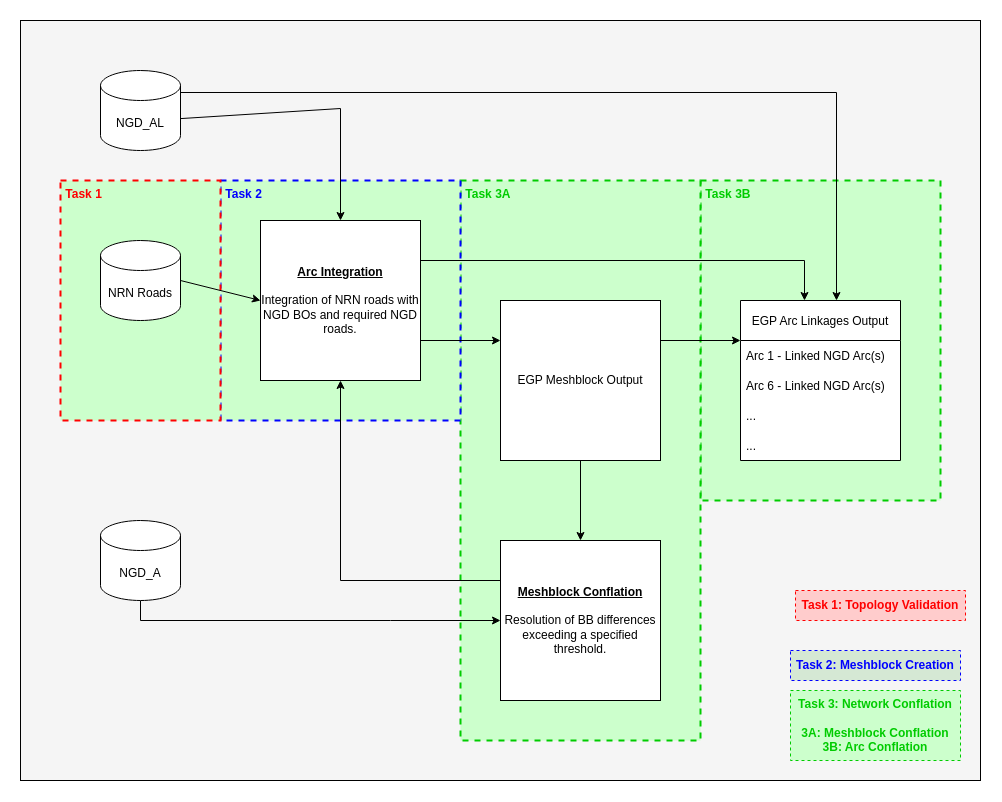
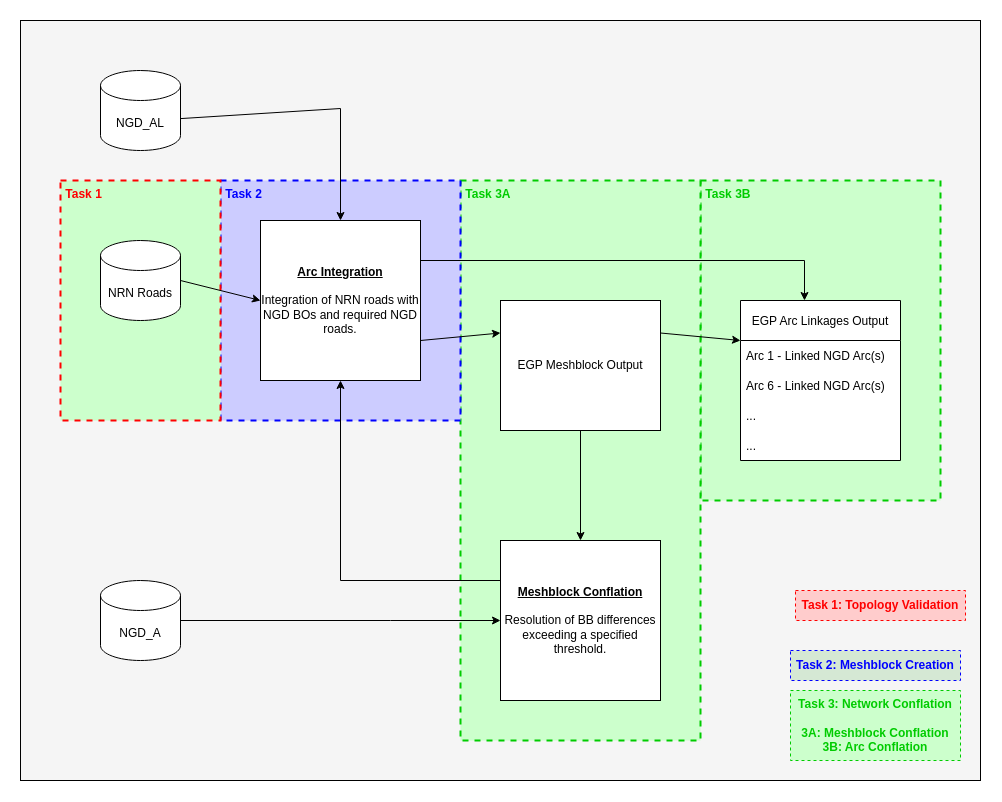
- <mxCell id="8" style="edgeStyle=orthogonalEdgeStyle;rounded=0;orthogonalLoop=1;jettySize=auto;html=1;entryX=0.6;entryY=0;entryDx=0;entryDy=0;entryPerimeter=0;exitX=0.99;exitY=0.4;exitDx=0;exitDy=0;exitPerimeter=0;" edge="1" parent="1" source="9" target="18"><mxGeometry relative="1" as="geometry"><mxPoint x="480" y="100" as="targetPoint" /><Array as="points"><mxPoint x="836" y="92" /></Array></mxGeometry></mxCell>
- <mxCell id="5" value="&lt;b&gt;&amp;nbsp;Task 2&lt;/b&gt;" style="rounded=0;whiteSpace=wrap;html=1;dashed=1;strokeColor=#0000FF;strokeWidth=2;fillColor=#ccffcc;align=left;verticalAlign=top;fontColor=#0000FF;" vertex="1" parent="1"><mxGeometry x="220" y="180" width="240" height="240" as="geometry" /></mxCell>
+ <mxCell id="5" value="&lt;b&gt;&amp;nbsp;Task 2&lt;/b&gt;" style="rounded=0;whiteSpace=wrap;html=1;dashed=1;strokeColor=#0000FF;strokeWidth=2;fillColor=#CCCCFF;align=left;verticalAlign=top;fontColor=#0000FF;" vertex="1" parent="1"><mxGeometry x="220" y="180" width="240" height="240" as="geometry" /></mxCell>
- <mxCell id="16" value="EGP Meshblock Output" style="whiteSpace=wrap;html=1;aspect=fixed;strokeColor=#000000;strokeWidth=1;fillColor=default;" vertex="1" parent="1"><mxGeometry x="500" y="300" width="160" height="160" as="geometry" /></mxCell>
+ <mxCell id="16" value="EGP Meshblock Output" style="whiteSpace=wrap;html=1;aspect=fixed;strokeColor=#000000;strokeWidth=1;fillColor=default;" vertex="1" parent="1"><mxGeometry x="500" y="300" width="160" height="130" as="geometry" /></mxCell>
- <mxCell id="11" value="NGD_A" style="shape=cylinder3;whiteSpace=wrap;html=1;boundedLbl=1;backgroundOutline=1;size=15;" vertex="1" parent="1"><mxGeometry x="100" y="520" width="80" height="80" as="geometry" /></mxCell>
+ <mxCell id="11" value="NGD_A" style="shape=cylinder3;whiteSpace=wrap;html=1;boundedLbl=1;backgroundOutline=1;size=15;" vertex="1" parent="1"><mxGeometry x="100" y="580" width="80" height="80" as="geometry" /></mxCell>
